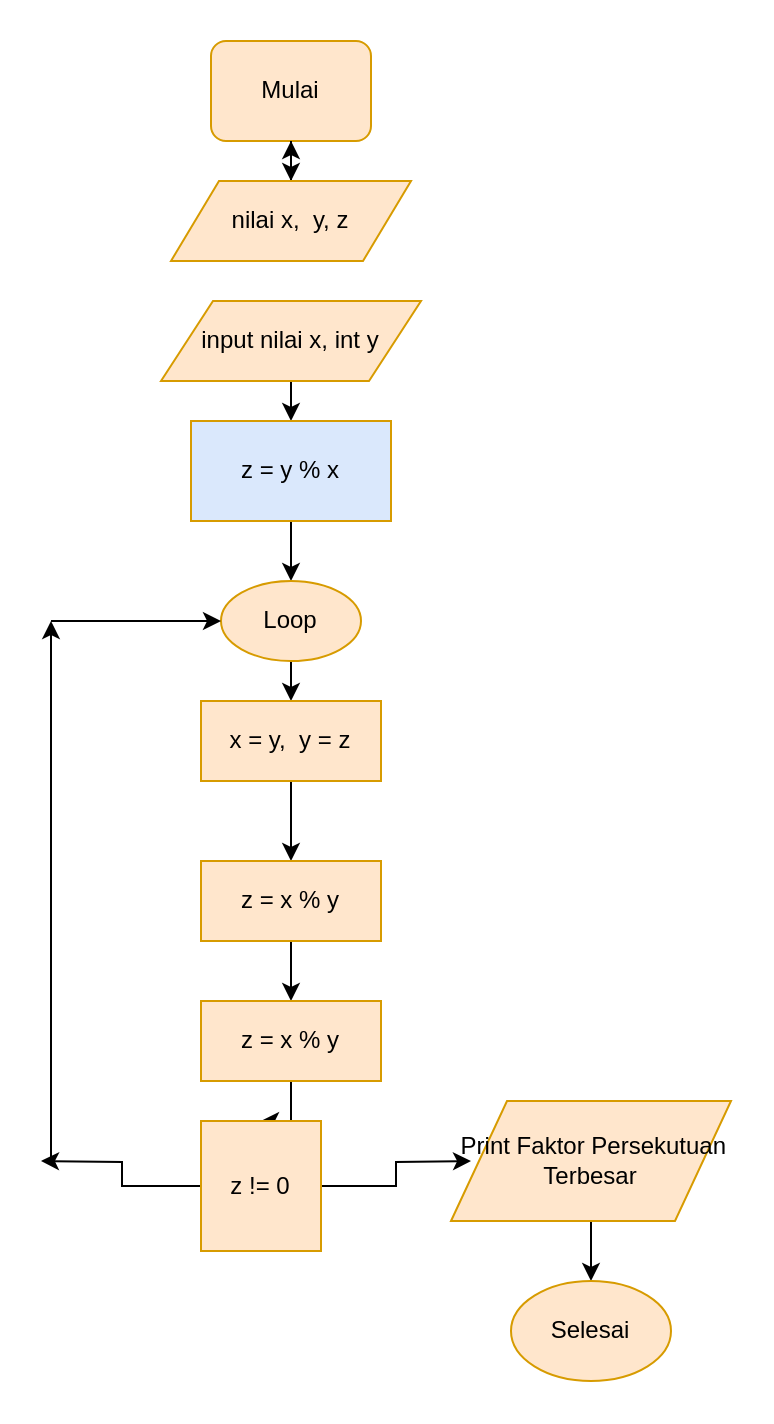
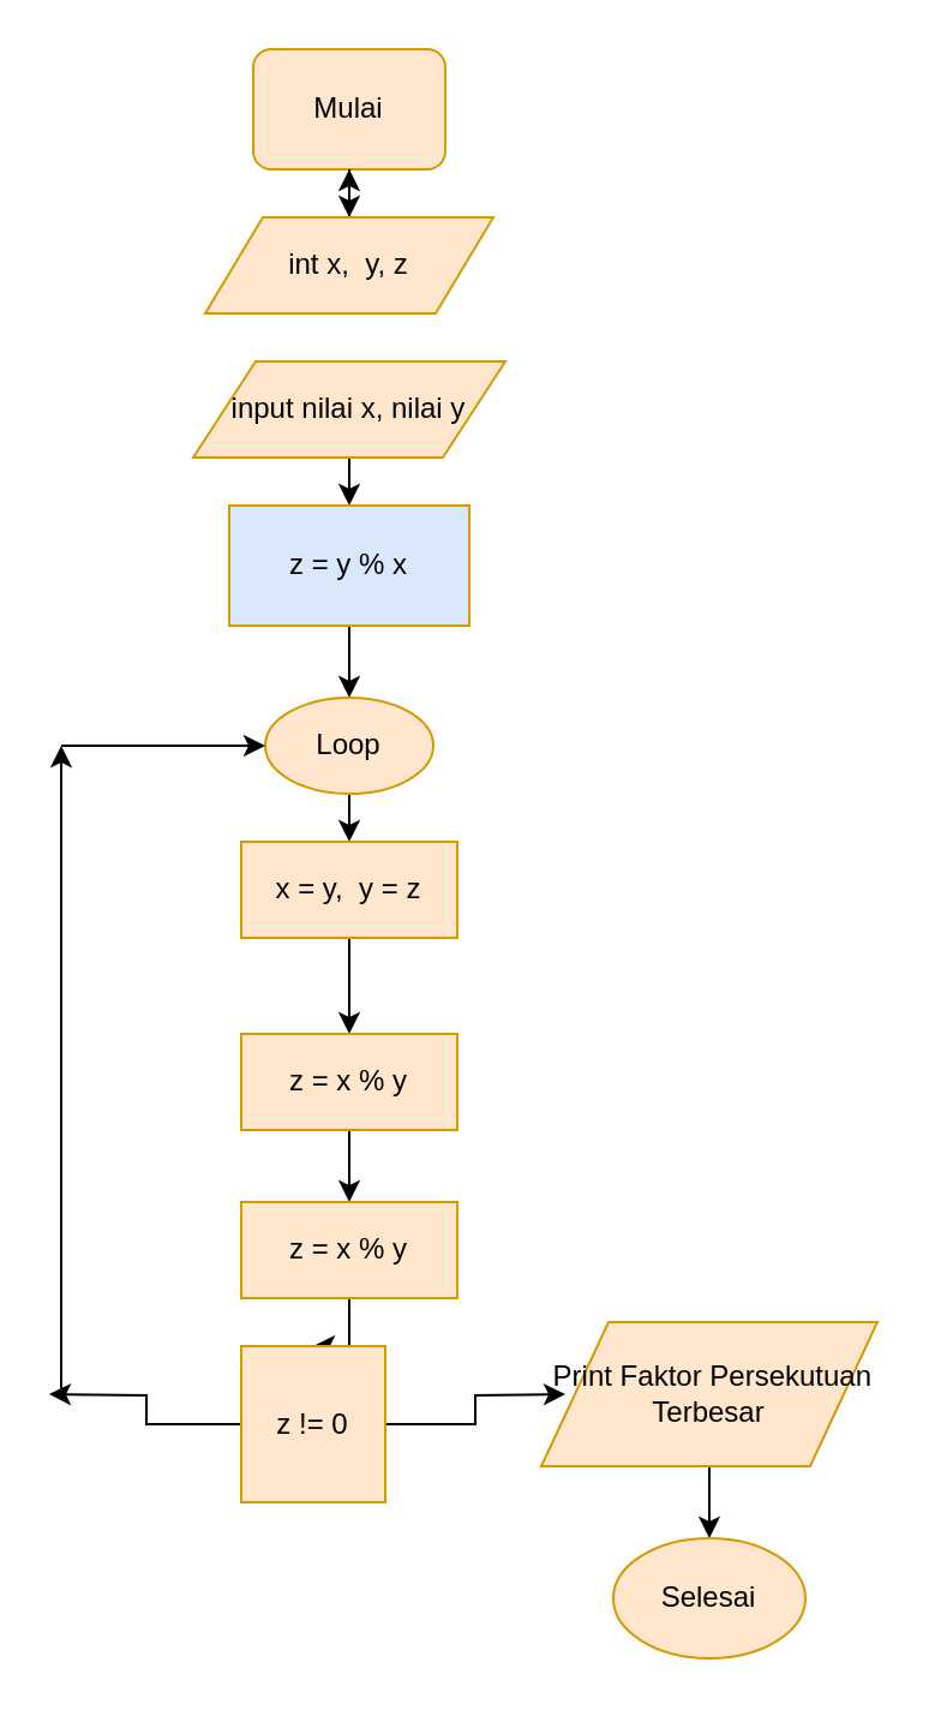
- <mxCell id="5" value="nilai x,&amp;nbsp; y, z" style="shape=parallelogram;perimeter=parallelogramPerimeter;whiteSpace=wrap;html=1;fillColor=#ffe6cc;strokeColor=#d79b00;" vertex="1" parent="1"><mxGeometry x="85" y="90" width="120" height="40" as="geometry" /></mxCell>
+ <mxCell id="5" value="int x,&amp;nbsp; y, z" style="shape=parallelogram;perimeter=parallelogramPerimeter;whiteSpace=wrap;html=1;fillColor=#ffe6cc;strokeColor=#d79b00;" vertex="1" parent="1"><mxGeometry x="85" y="90" width="120" height="40" as="geometry" /></mxCell>
- <mxCell id="7" value="input nilai x, int y" style="shape=parallelogram;perimeter=parallelogramPerimeter;whiteSpace=wrap;html=1;fillColor=#ffe6cc;strokeColor=#d79b00;" vertex="1" parent="1"><mxGeometry x="80" y="150" width="130" height="40" as="geometry" /></mxCell>
+ <mxCell id="7" value="input nilai x, nilai y" style="shape=parallelogram;perimeter=parallelogramPerimeter;whiteSpace=wrap;html=1;fillColor=#ffe6cc;strokeColor=#d79b00;" vertex="1" parent="1"><mxGeometry x="80" y="150" width="130" height="40" as="geometry" /></mxCell>
